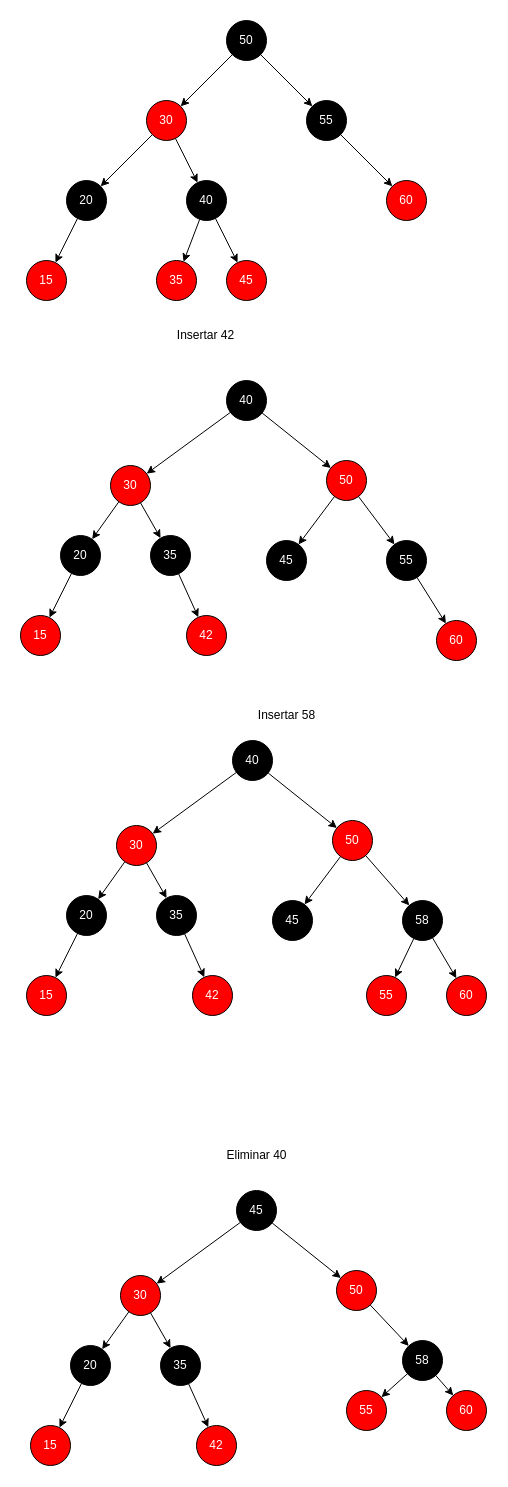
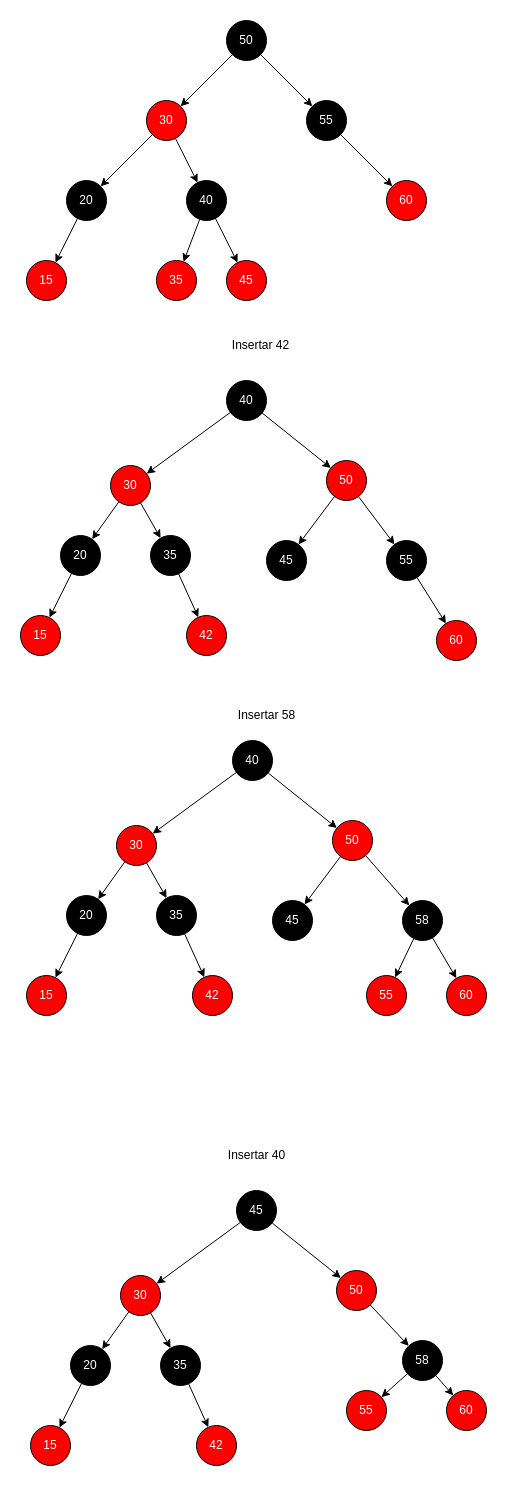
- <mxCell id="19" value="Insertar 42" style="text;html=1;align=center;verticalAlign=middle;resizable=0;points=[];autosize=1;strokeColor=none;fillColor=none;" vertex="1" parent="1"><mxGeometry x="165" y="320" width="80" height="30" as="geometry" /></mxCell>
+ <mxCell id="19" value="Insertar 42" style="text;html=1;align=center;verticalAlign=middle;resizable=0;points=[];autosize=1;strokeColor=none;fillColor=none;" vertex="1" parent="1"><mxGeometry x="220" y="330" width="80" height="30" as="geometry" /></mxCell>
- <mxCell id="20" value="Insertar 58" style="text;html=1;align=center;verticalAlign=middle;resizable=0;points=[];autosize=1;strokeColor=none;fillColor=none;" vertex="1" parent="1"><mxGeometry x="246" y="700" width="80" height="30" as="geometry" /></mxCell>
+ <mxCell id="20" value="Insertar 58" style="text;html=1;align=center;verticalAlign=middle;resizable=0;points=[];autosize=1;strokeColor=none;fillColor=none;" vertex="1" parent="1"><mxGeometry x="226" y="700" width="80" height="30" as="geometry" /></mxCell>
- <mxCell id="21" value="Eliminar 40" style="text;html=1;align=center;verticalAlign=middle;resizable=0;points=[];autosize=1;strokeColor=none;fillColor=none;" vertex="1" parent="1"><mxGeometry x="216" y="1140" width="80" height="30" as="geometry" /></mxCell>
+ <mxCell id="21" value="Insertar 40" style="text;html=1;align=center;verticalAlign=middle;resizable=0;points=[];autosize=1;strokeColor=none;fillColor=none;" vertex="1" parent="1"><mxGeometry x="216" y="1140" width="80" height="30" as="geometry" /></mxCell>
